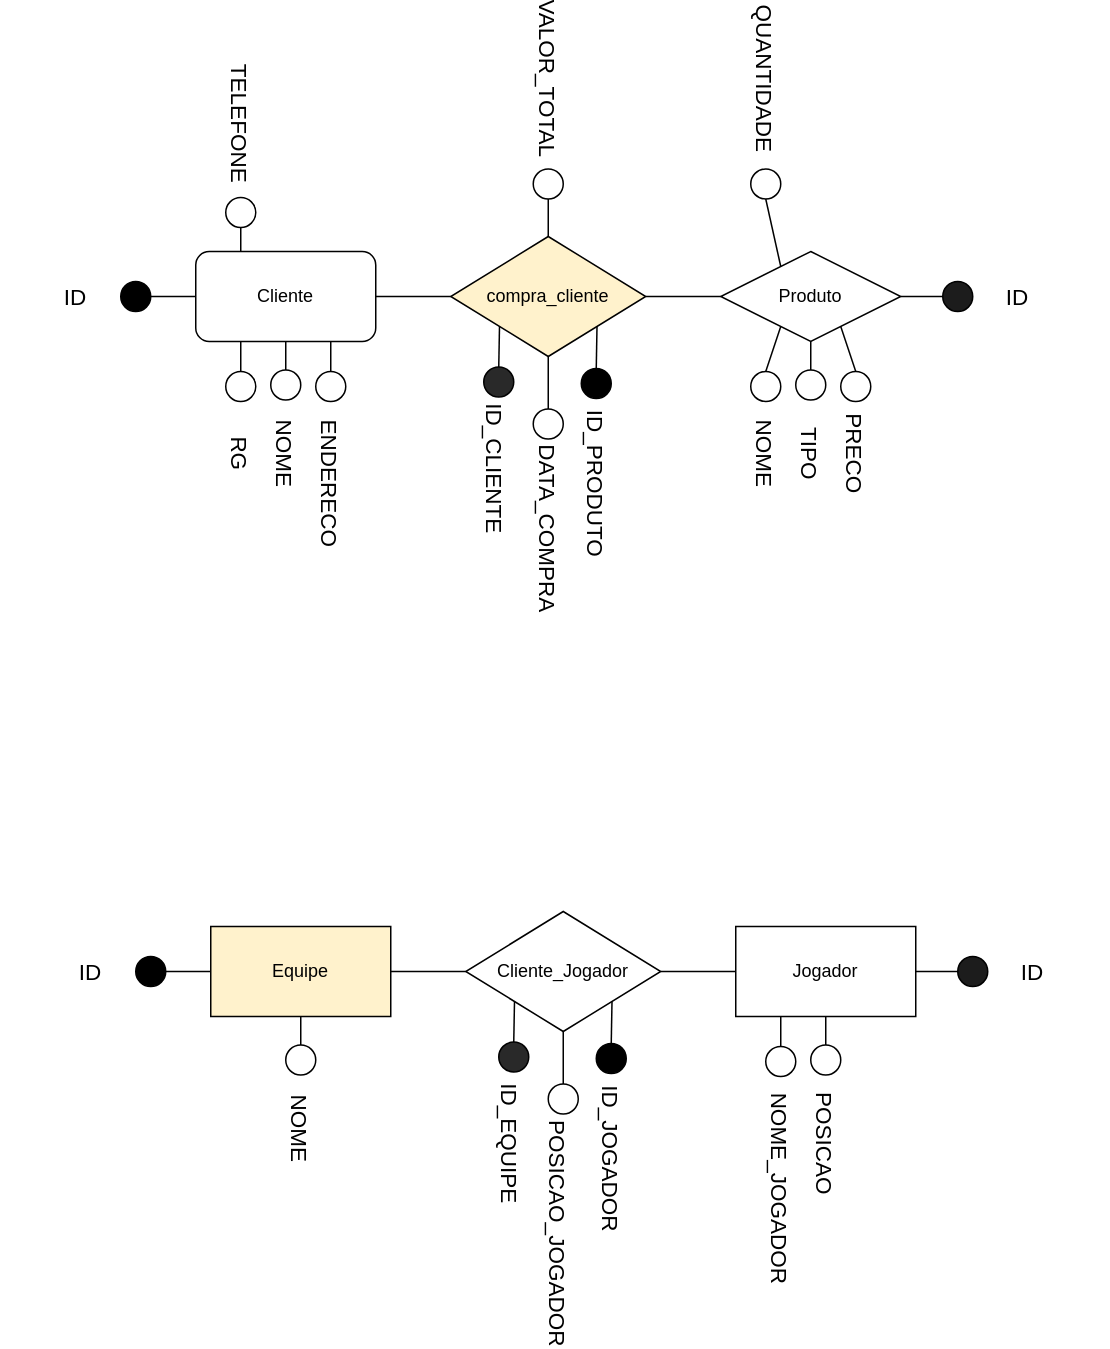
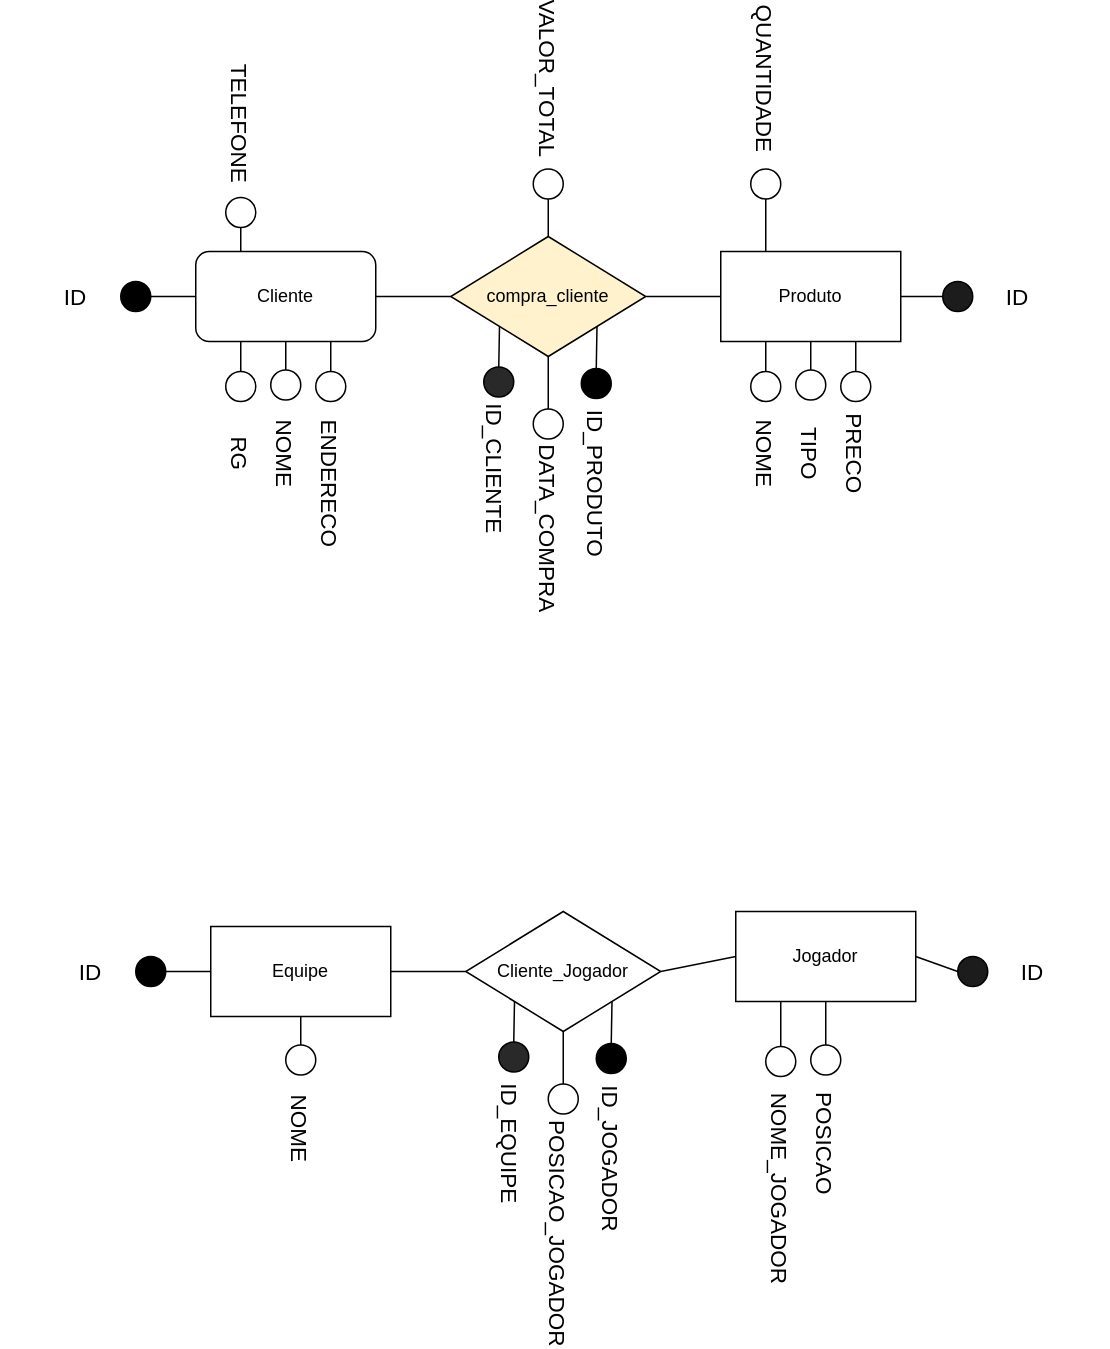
- <mxCell id="16" value="Produto" style="rhombus;whiteSpace=wrap;html=1;" vertex="1" parent="1"><mxGeometry x="480" y="150" width="120" height="60" as="geometry" /></mxCell>
+ <mxCell id="16" value="Produto" style="rounded=0;whiteSpace=wrap;html=1;" vertex="1" parent="1"><mxGeometry x="480" y="150" width="120" height="60" as="geometry" /></mxCell>
- <mxCell id="49" value="Equipe" style="rounded=0;whiteSpace=wrap;html=1;fillColor=#fff2cc;" vertex="1" parent="1"><mxGeometry x="140" y="600" width="120" height="60" as="geometry" /></mxCell>
+ <mxCell id="49" value="Equipe" style="rounded=0;whiteSpace=wrap;html=1;" vertex="1" parent="1"><mxGeometry x="140" y="600" width="120" height="60" as="geometry" /></mxCell>
- <mxCell id="59" value="Jogador" style="rounded=0;whiteSpace=wrap;html=1;" vertex="1" parent="1"><mxGeometry x="490" y="600" width="120" height="60" as="geometry" /></mxCell>
+ <mxCell id="59" value="Jogador" style="rounded=0;whiteSpace=wrap;html=1;" vertex="1" parent="1"><mxGeometry x="490" y="590" width="120" height="60" as="geometry" /></mxCell>
